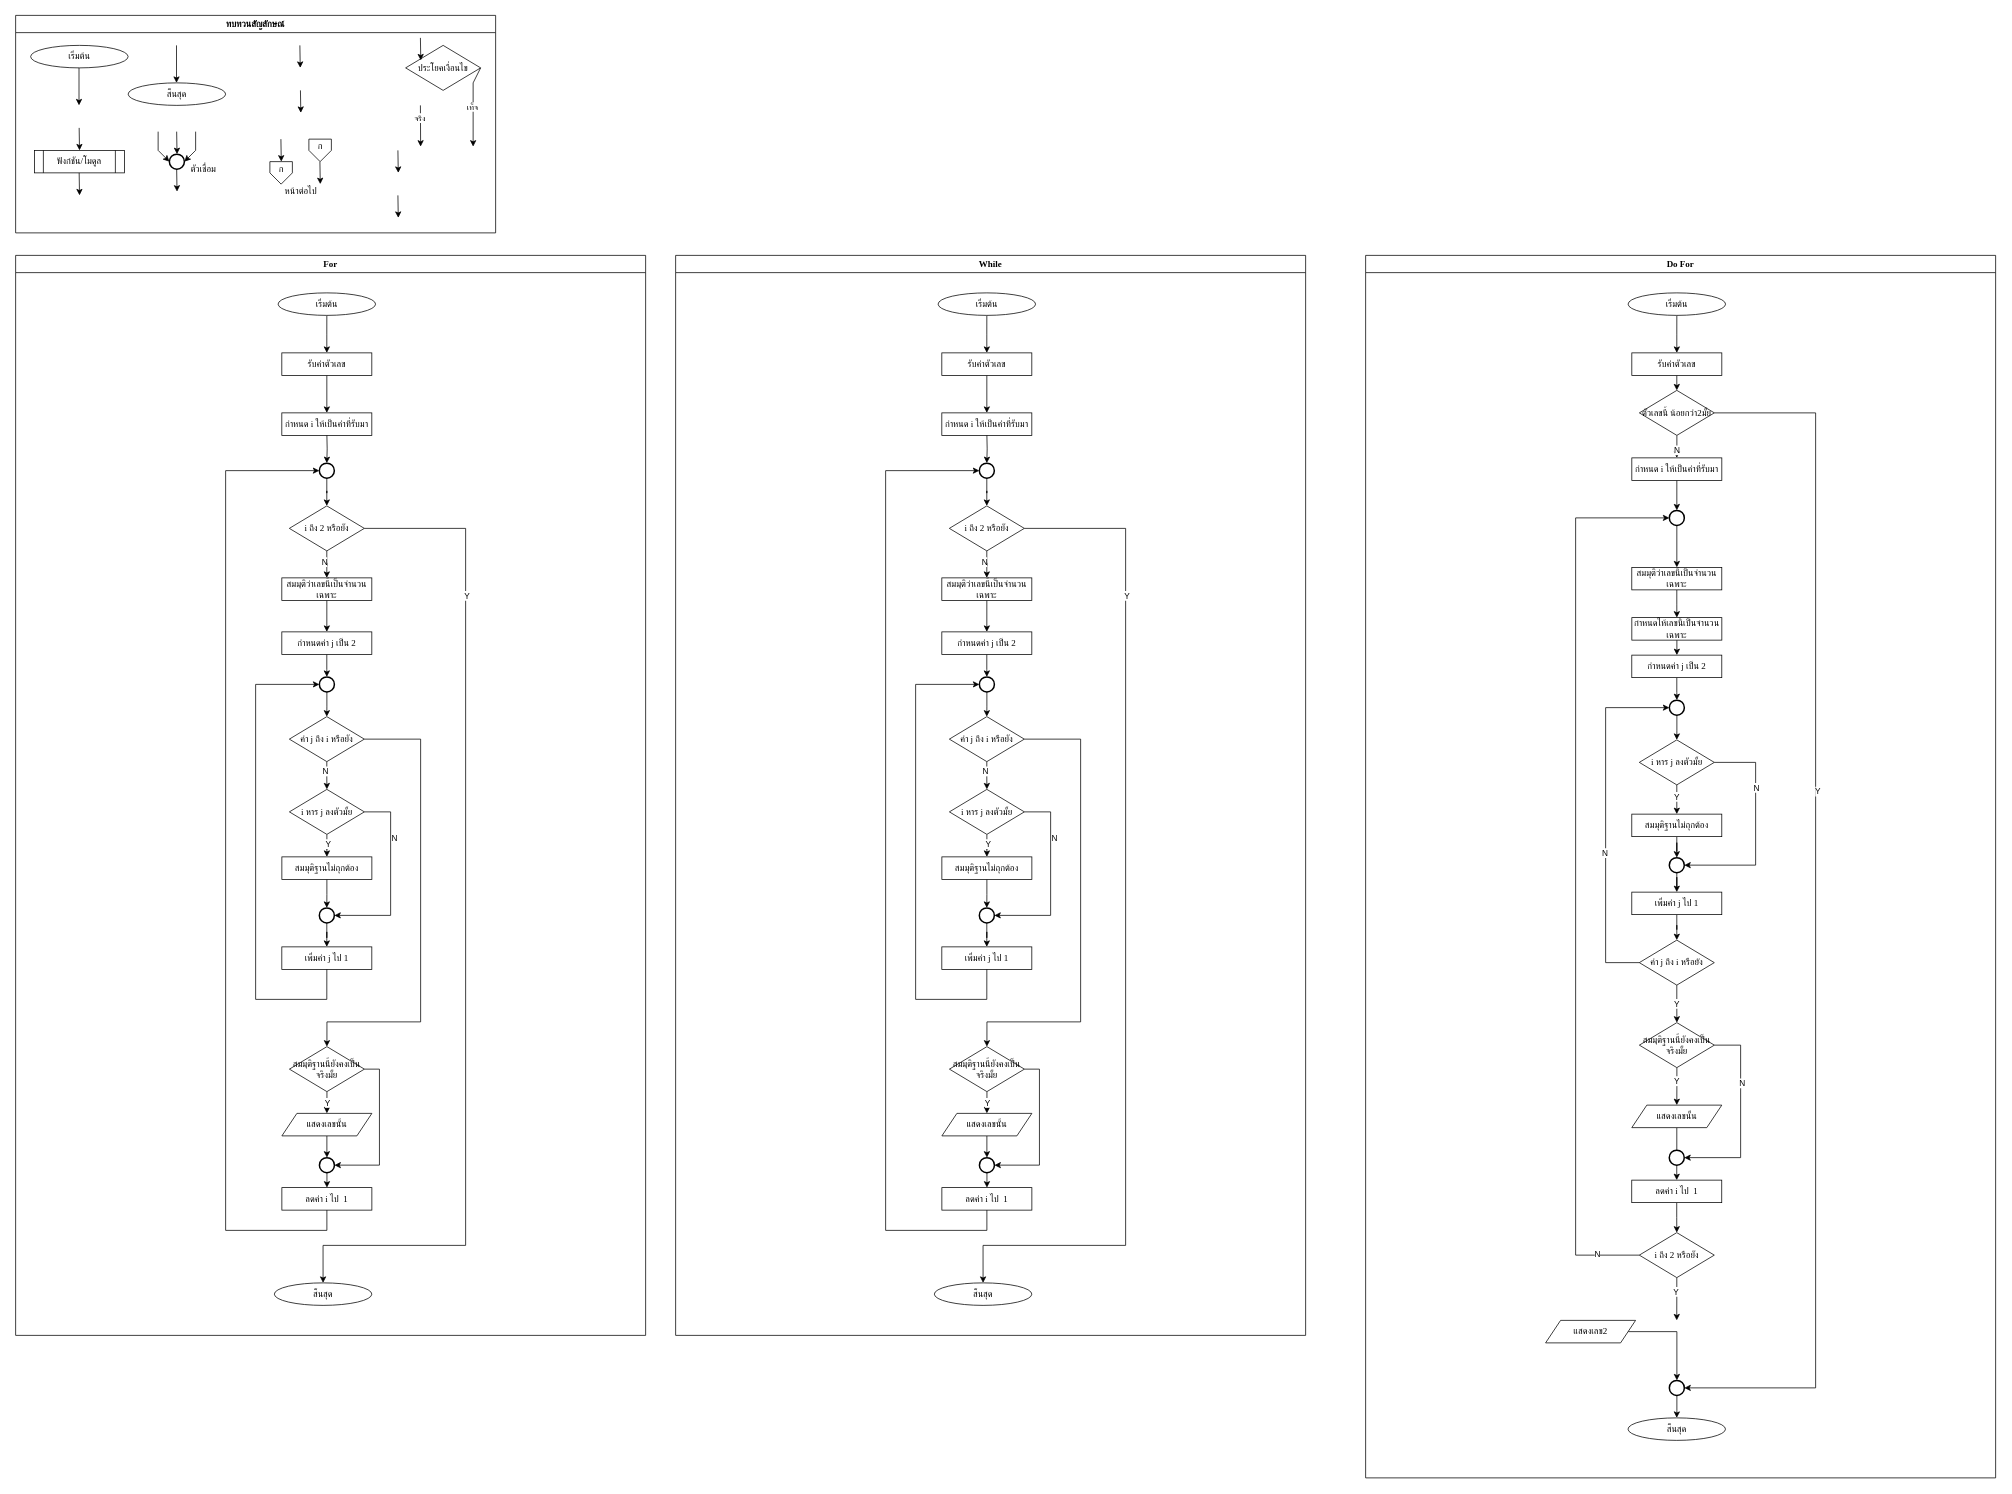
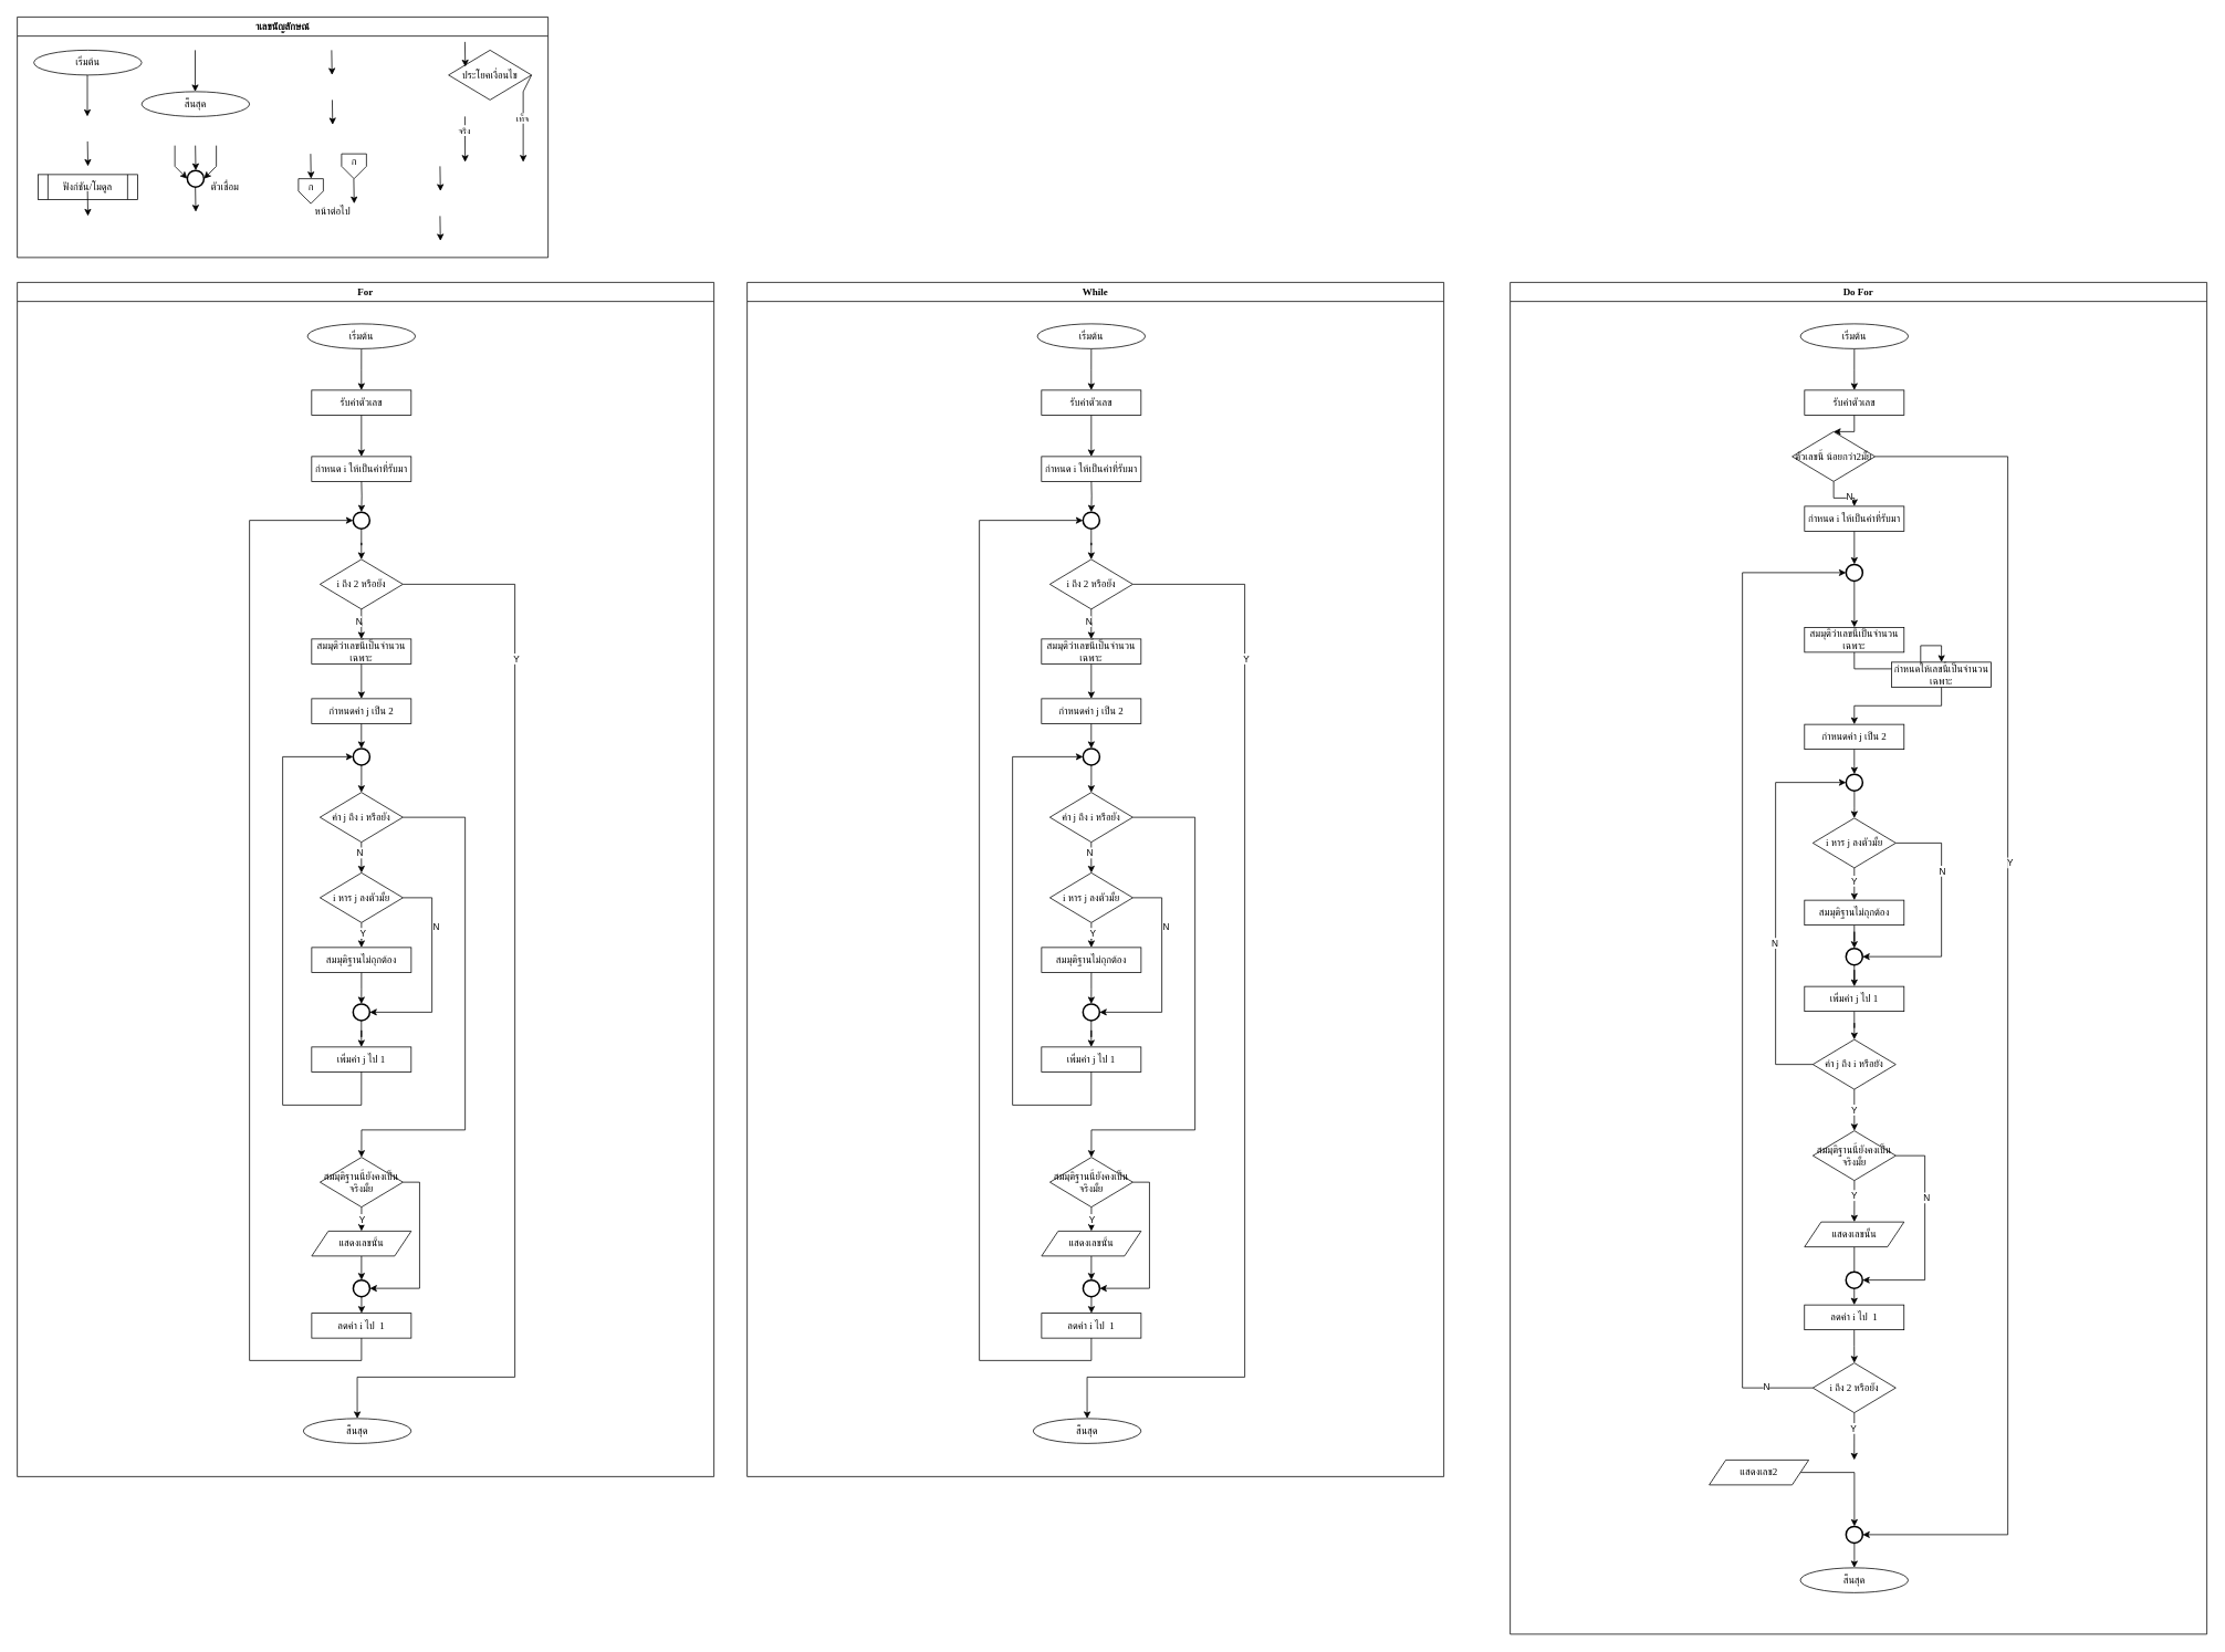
- <mxCell id="2" value="ทบทวนสัญลักษณ์" style="swimlane;fontFamily=Sarabun;fontSource=https%3A%2F%2Ffonts.googleapis.com%2Fcss%3Ffamily%3DSarabun;" parent="1" vertex="1"><mxGeometry x="20" y="20" width="640" height="290" as="geometry" /></mxCell>
+ <mxCell id="2" value="าเลขนัญลักษณ์" style="swimlane;fontFamily=Sarabun;fontSource=https%3A%2F%2Ffonts.googleapis.com%2Fcss%3Ffamily%3DSarabun;" parent="1" vertex="1"><mxGeometry x="20" y="20" width="640" height="290" as="geometry" /></mxCell>
- <mxCell id="15" value="&lt;font data-font-src=&quot;https://fonts.googleapis.com/css?family=Sarabun&quot; face=&quot;Sarabun&quot;&gt;ฟังก์ชัน/โมดูล&lt;/font&gt;" style="shape=process;whiteSpace=wrap;html=1;backgroundOutline=1;" parent="2" vertex="1"><mxGeometry x="25" y="180" width="120" height="30" as="geometry" /></mxCell>
+ <mxCell id="15" value="&lt;font data-font-src=&quot;https://fonts.googleapis.com/css?family=Sarabun&quot; face=&quot;Sarabun&quot;&gt;ฟังก์ชัน/โมดูล&lt;/font&gt;" style="shape=process;whiteSpace=wrap;html=1;backgroundOutline=1;" parent="2" vertex="1"><mxGeometry x="25" y="190" width="120" height="30" as="geometry" /></mxCell>
- <mxCell id="132" value="ตัวเลขนี้ น้อยกว่า2มั้ย" style="rhombus;whiteSpace=wrap;html=1;fontFamily=Sarabun;fontSource=https%3A%2F%2Ffonts.googleapis.com%2Fcss%3Ffamily%3DSarabun;" vertex="1" parent="79"><mxGeometry x="364.96" y="180" width="100" height="60" as="geometry" /></mxCell>
+ <mxCell id="132" value="ตัวเลขนี้ น้อยกว่า2มั้ย" style="rhombus;whiteSpace=wrap;html=1;fontFamily=Sarabun;fontSource=https%3A%2F%2Ffonts.googleapis.com%2Fcss%3Ffamily%3DSarabun;" vertex="1" parent="79"><mxGeometry x="339.96" y="180" width="100" height="60" as="geometry" /></mxCell>
- <mxCell id="94" value="กำหนดให้เลขนี้เป็นจำนวนเฉพาะ" style="rounded=0;whiteSpace=wrap;html=1;fontFamily=Sarabun;fontSource=https%3A%2F%2Ffonts.googleapis.com%2Fcss%3Ffamily%3DSarabun;" vertex="1" parent="79"><mxGeometry x="354.96" y="483" width="120" height="30" as="geometry" /></mxCell>
+ <mxCell id="94" value="กำหนดให้เลขนี้เป็นจำนวนเฉพาะ" style="rounded=0;whiteSpace=wrap;html=1;fontFamily=Sarabun;fontSource=https%3A%2F%2Ffonts.googleapis.com%2Fcss%3Ffamily%3DSarabun;" vertex="1" parent="79"><mxGeometry x="459.96" y="458" width="120" height="30" as="geometry" /></mxCell>
